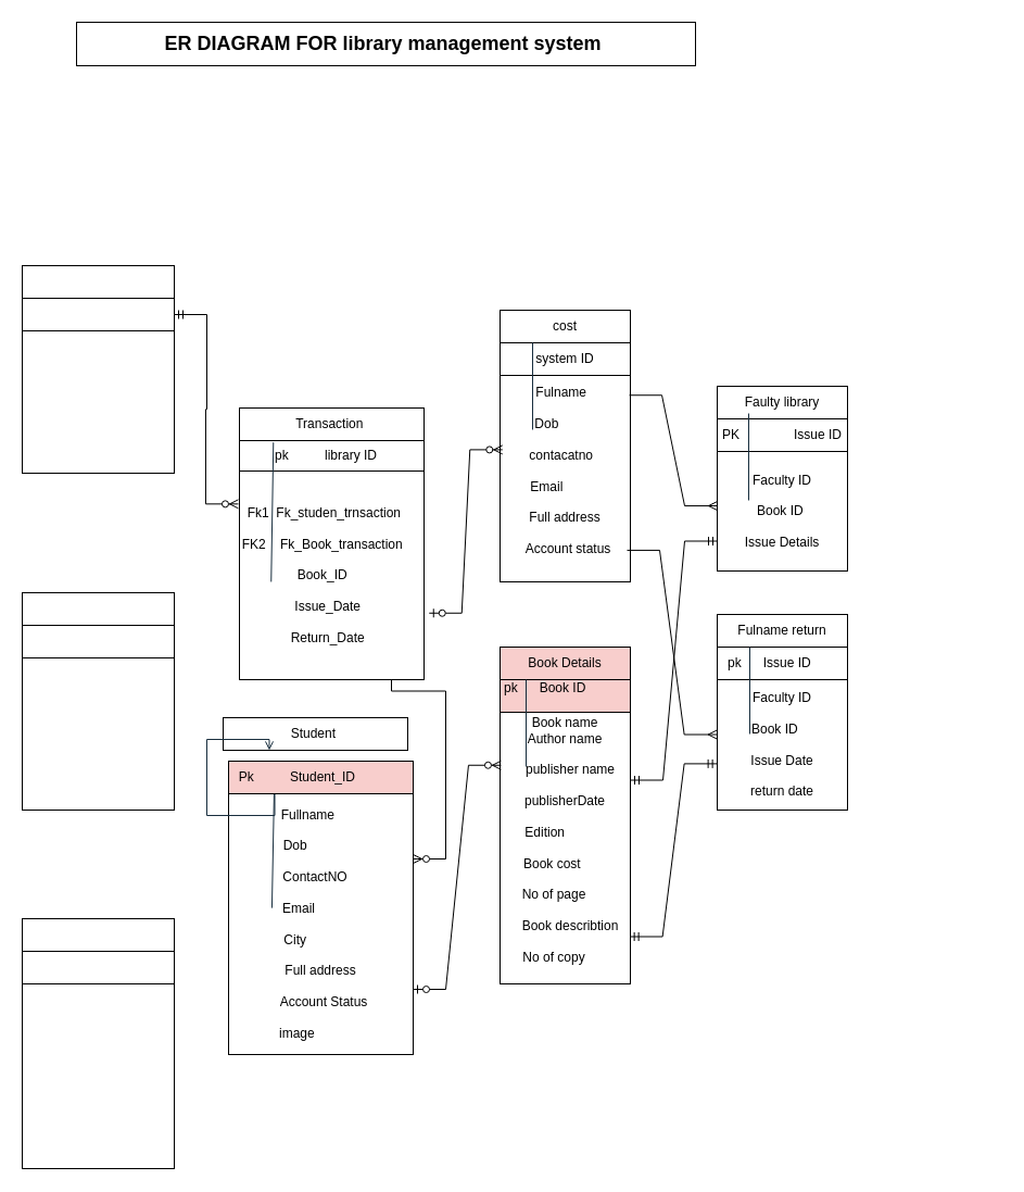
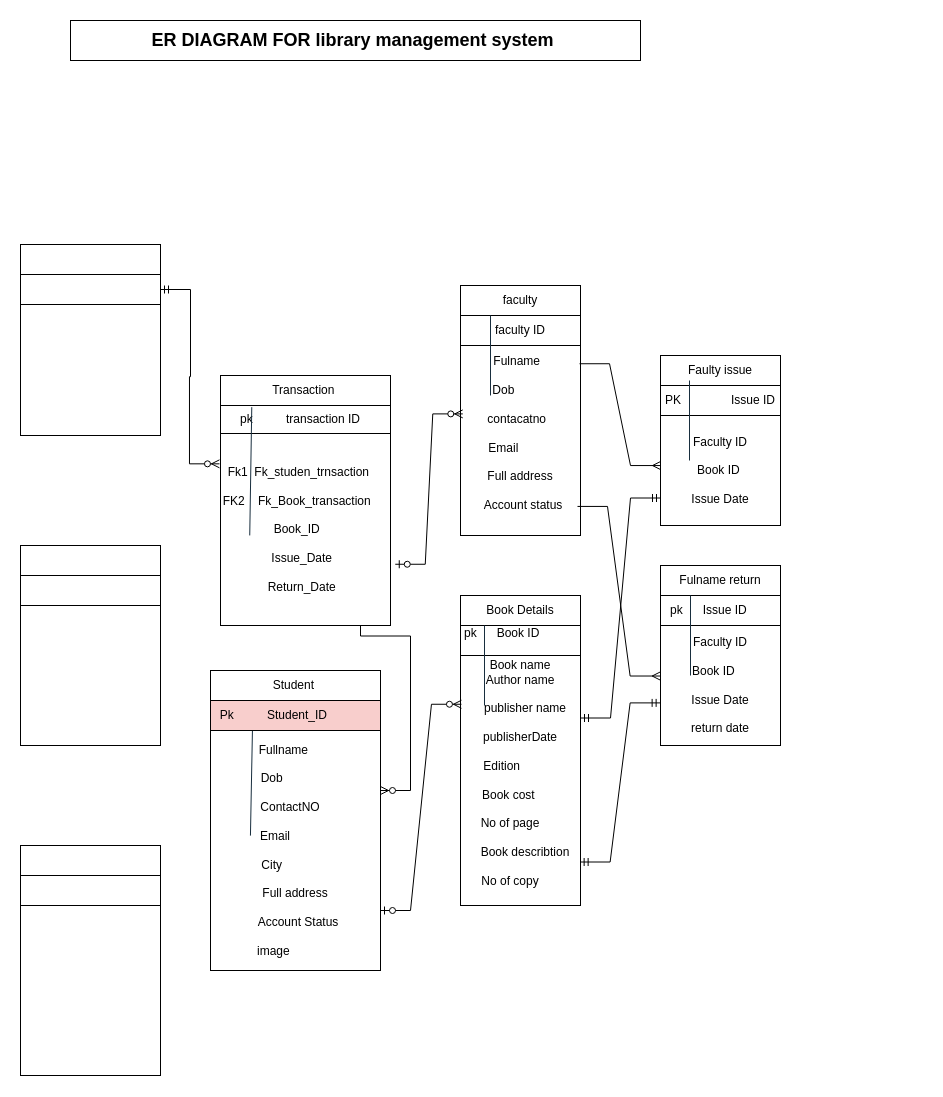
- <mxCell id="4" value="cost" style="rounded=0;whiteSpace=wrap;html=1;" parent="1" vertex="1"><mxGeometry x="460" y="285" width="120" height="30" as="geometry" /></mxCell>
+ <mxCell id="4" value="faculty" style="rounded=0;whiteSpace=wrap;html=1;" parent="1" vertex="1"><mxGeometry x="460" y="285" width="120" height="30" as="geometry" /></mxCell>
- <mxCell id="3" value="system ID" style="rounded=0;whiteSpace=wrap;html=1;" parent="1" vertex="1"><mxGeometry x="460" y="315" width="120" height="30" as="geometry" /></mxCell>
+ <mxCell id="3" value="faculty ID" style="rounded=0;whiteSpace=wrap;html=1;" parent="1" vertex="1"><mxGeometry x="460" y="315" width="120" height="30" as="geometry" /></mxCell>
- <mxCell id="10" value="Faulty library" style="rounded=0;whiteSpace=wrap;html=1;" parent="1" vertex="1"><mxGeometry x="660" y="355" width="120" height="30" as="geometry" /></mxCell>
+ <mxCell id="10" value="Faulty issue" style="rounded=0;whiteSpace=wrap;html=1;" parent="1" vertex="1"><mxGeometry x="660" y="355" width="120" height="30" as="geometry" /></mxCell>
- <mxCell id="17" value="pk&amp;nbsp; &amp;nbsp; &amp;nbsp; &amp;nbsp; &amp;nbsp; library ID&amp;nbsp; &amp;nbsp;" style="rounded=0;whiteSpace=wrap;html=1;" parent="1" vertex="1"><mxGeometry x="220" y="404" width="170" height="30" as="geometry" /></mxCell>
+ <mxCell id="17" value="pk&amp;nbsp; &amp;nbsp; &amp;nbsp; &amp;nbsp; &amp;nbsp; transaction ID&amp;nbsp; &amp;nbsp;" style="rounded=0;whiteSpace=wrap;html=1;" parent="1" vertex="1"><mxGeometry x="220" y="404" width="170" height="30" as="geometry" /></mxCell>
- <mxCell id="8" value="Faculty ID&lt;div&gt;&lt;br&gt;&lt;div&gt;Book ID&amp;nbsp;&lt;/div&gt;&lt;div&gt;&amp;nbsp;&amp;nbsp;&amp;nbsp;&lt;/div&gt;&lt;div&gt;Issue Details&lt;/div&gt;&lt;/div&gt;" style="rounded=0;whiteSpace=wrap;html=1;" parent="1" vertex="1"><mxGeometry x="660" y="415" width="120" height="110" as="geometry" /></mxCell>
+ <mxCell id="8" value="Faculty ID&lt;div&gt;&lt;br&gt;&lt;div&gt;Book ID&amp;nbsp;&lt;/div&gt;&lt;div&gt;&amp;nbsp;&amp;nbsp;&amp;nbsp;&lt;/div&gt;&lt;div&gt;Issue Date&lt;/div&gt;&lt;/div&gt;" style="rounded=0;whiteSpace=wrap;html=1;" parent="1" vertex="1"><mxGeometry x="660" y="415" width="120" height="110" as="geometry" /></mxCell>
- <mxCell id="7" value="Book Details" style="rounded=0;whiteSpace=wrap;html=1;fillColor=#f8cecc;" parent="1" vertex="1"><mxGeometry x="460" y="595" width="120" height="30" as="geometry" /></mxCell>
+ <mxCell id="7" value="Book Details" style="rounded=0;whiteSpace=wrap;html=1;" parent="1" vertex="1"><mxGeometry x="460" y="595" width="120" height="30" as="geometry" /></mxCell>
- <mxCell id="6" value="pk&amp;nbsp; &amp;nbsp; &amp;nbsp; Book ID&amp;nbsp; &amp;nbsp; &amp;nbsp; &amp;nbsp; &amp;nbsp; &amp;nbsp; &amp;nbsp; &amp;nbsp;" style="rounded=0;whiteSpace=wrap;html=1;fillColor=#f8cecc;" parent="1" vertex="1"><mxGeometry x="460" y="625" width="120" height="30" as="geometry" /></mxCell>
+ <mxCell id="6" value="pk&amp;nbsp; &amp;nbsp; &amp;nbsp; Book ID&amp;nbsp; &amp;nbsp; &amp;nbsp; &amp;nbsp; &amp;nbsp; &amp;nbsp; &amp;nbsp; &amp;nbsp;" style="rounded=0;whiteSpace=wrap;html=1;" parent="1" vertex="1"><mxGeometry x="460" y="625" width="120" height="30" as="geometry" /></mxCell>
- <mxCell id="20" value="Student&amp;nbsp;" style="rounded=0;whiteSpace=wrap;html=1;" parent="1" vertex="1"><mxGeometry x="205" y="660" width="170" height="30" as="geometry" /></mxCell>
+ <mxCell id="20" value="Student&amp;nbsp;" style="rounded=0;whiteSpace=wrap;html=1;" parent="1" vertex="1"><mxGeometry x="210" y="670" width="170" height="30" as="geometry" /></mxCell>
